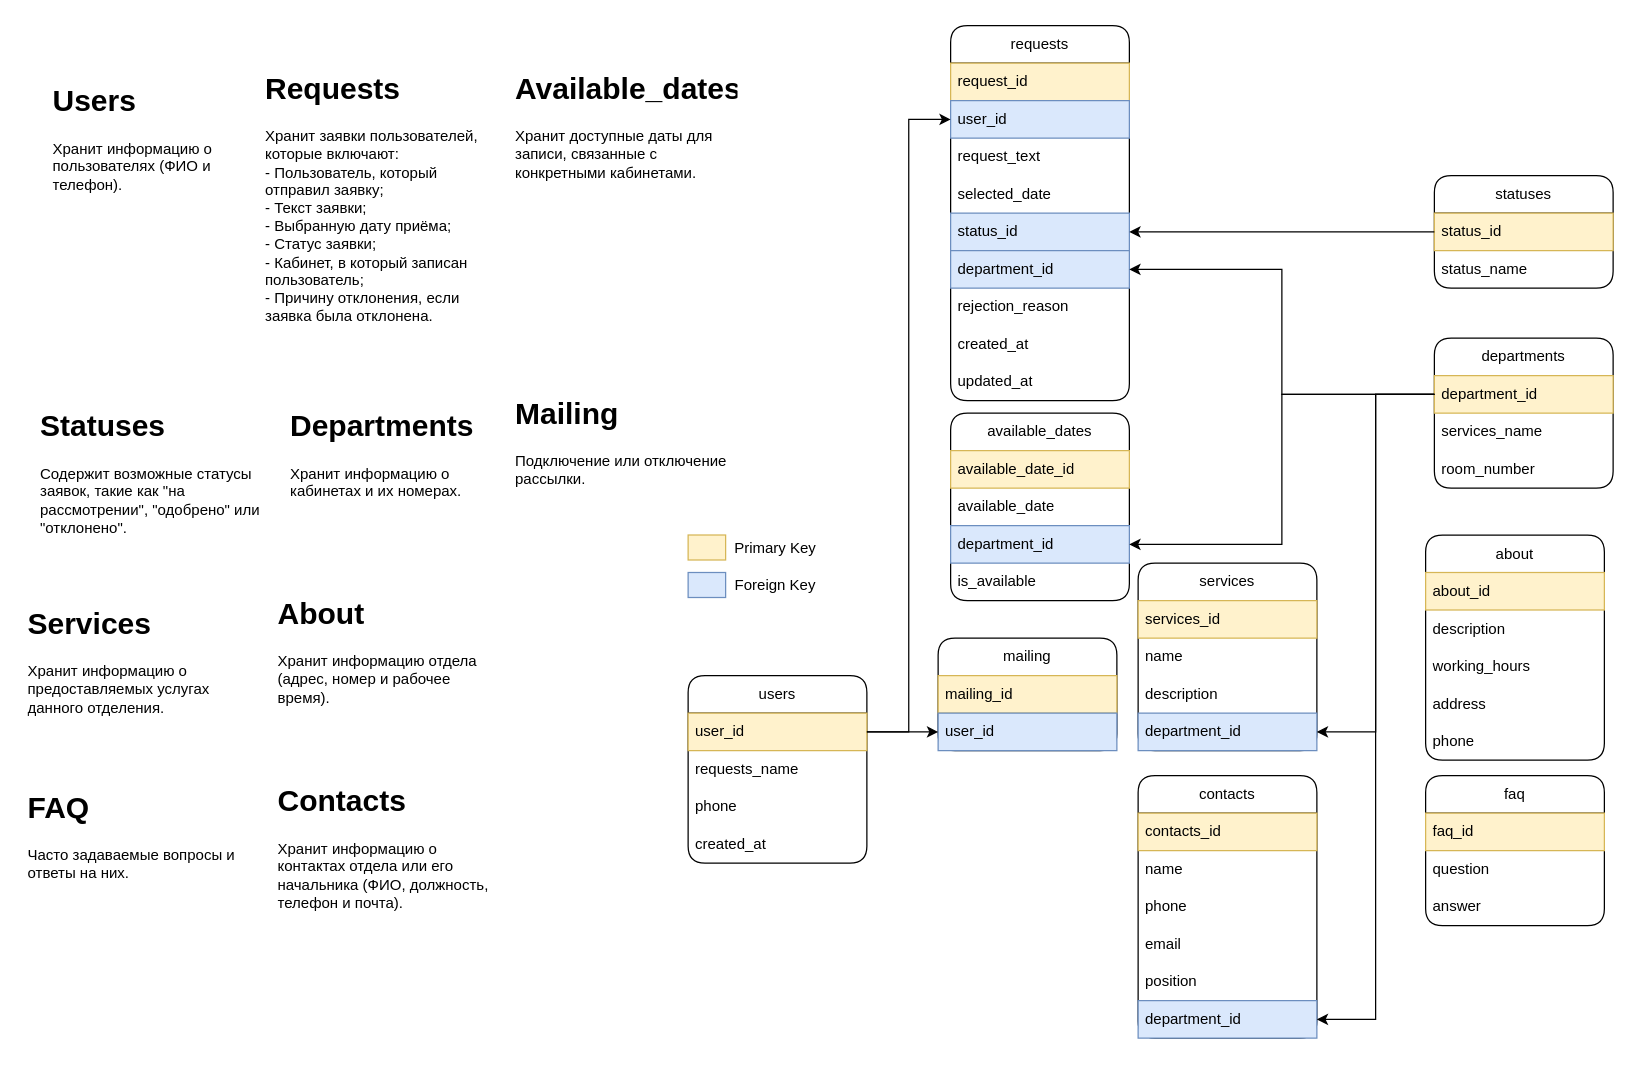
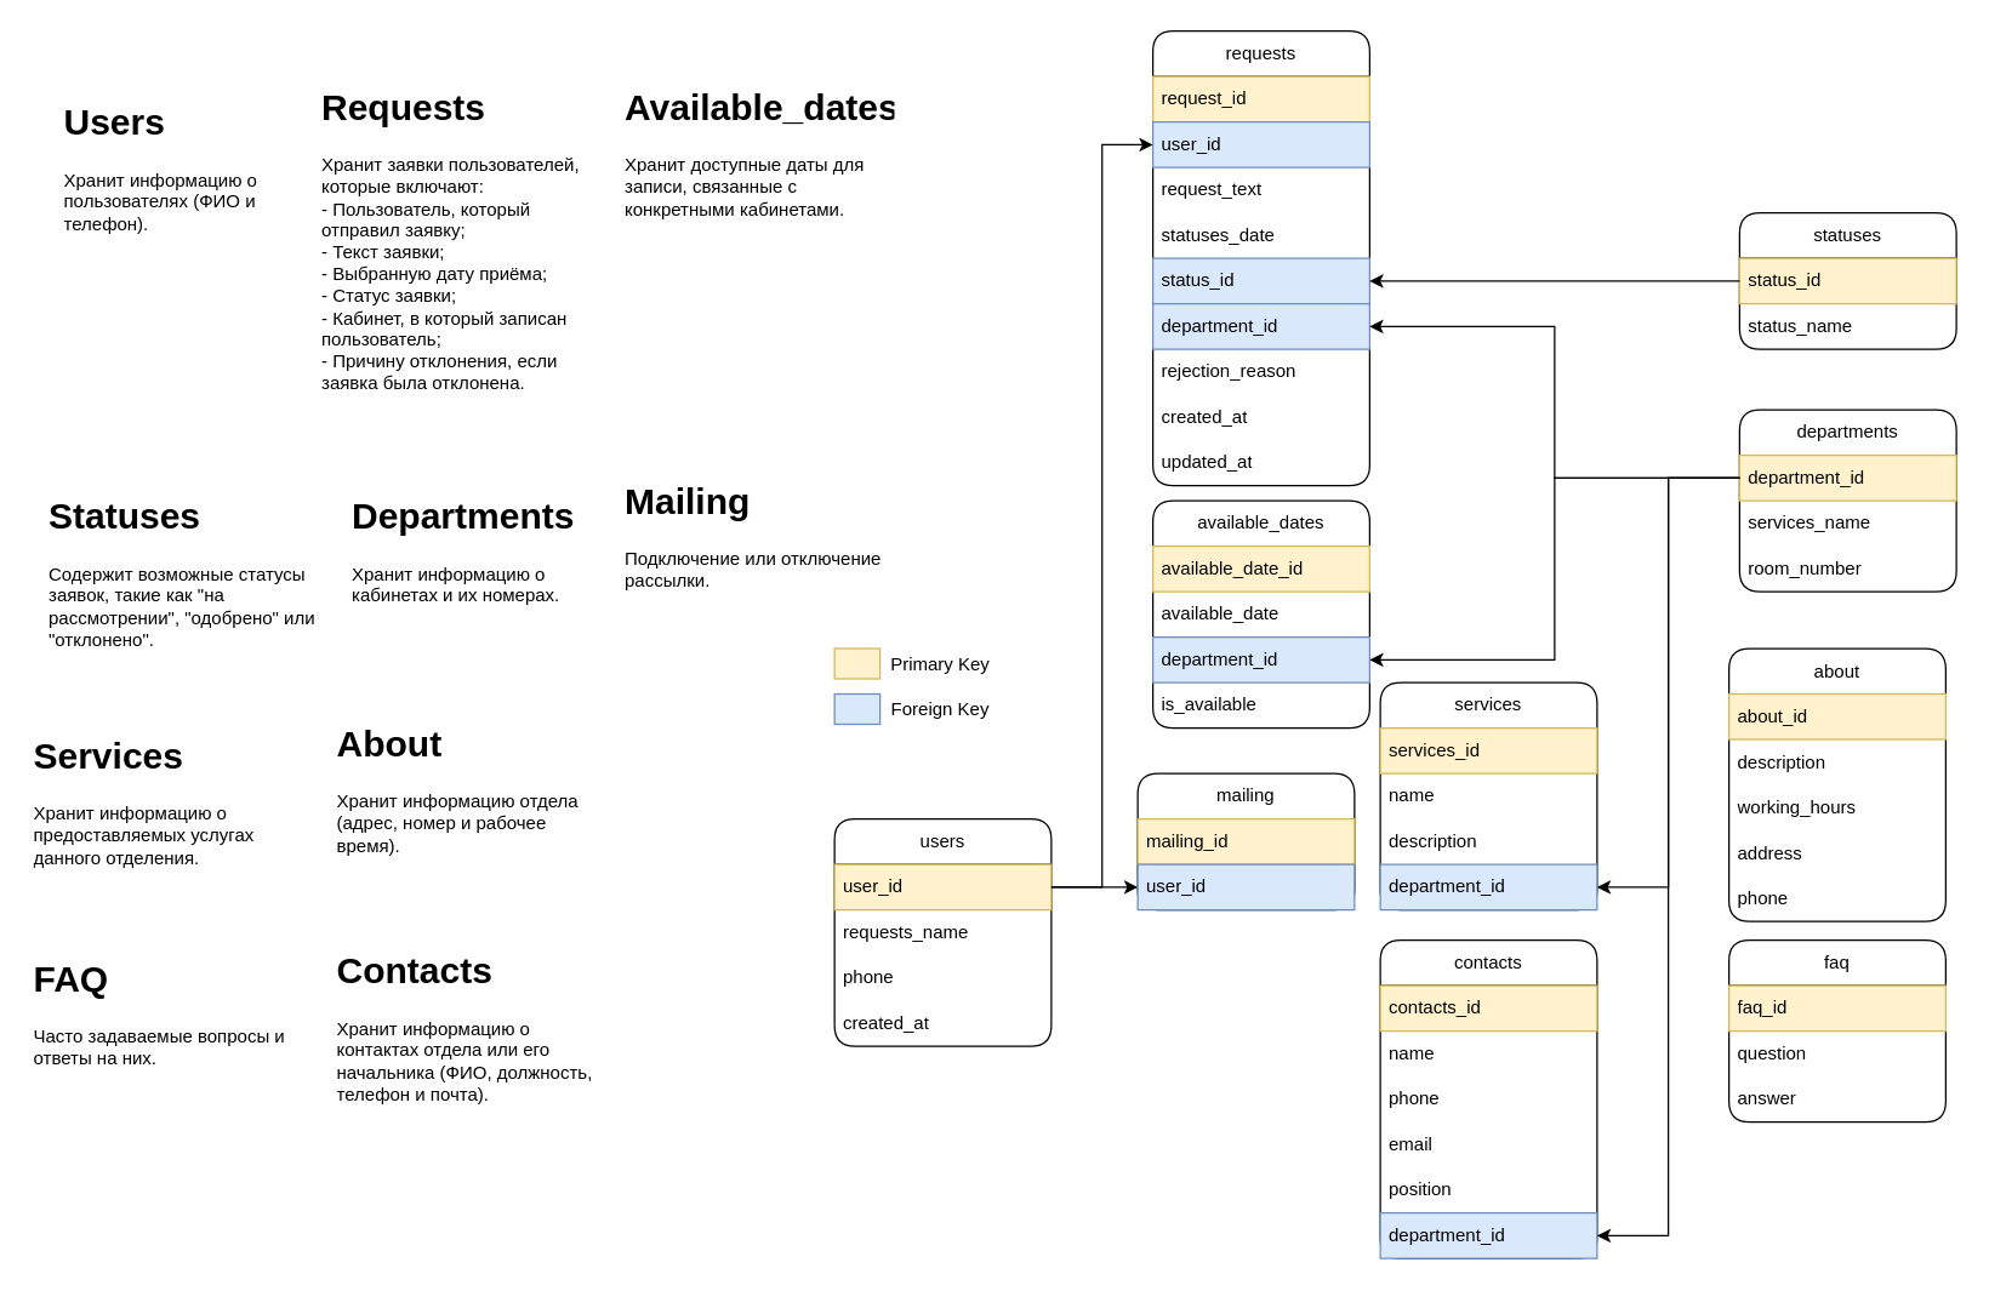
- <mxCell id="36" value="selected_date" style="text;strokeColor=none;fillColor=none;align=left;verticalAlign=middle;spacingLeft=4;spacingRight=4;overflow=hidden;points=[[0,0.5],[1,0.5]];portConstraint=eastwest;rotatable=0;whiteSpace=wrap;html=1;" vertex="1" parent="32"><mxGeometry y="120" width="143" height="30" as="geometry" /></mxCell>
+ <mxCell id="36" value="statuses_date" style="text;strokeColor=none;fillColor=none;align=left;verticalAlign=middle;spacingLeft=4;spacingRight=4;overflow=hidden;points=[[0,0.5],[1,0.5]];portConstraint=eastwest;rotatable=0;whiteSpace=wrap;html=1;" vertex="1" parent="32"><mxGeometry y="120" width="143" height="30" as="geometry" /></mxCell>
